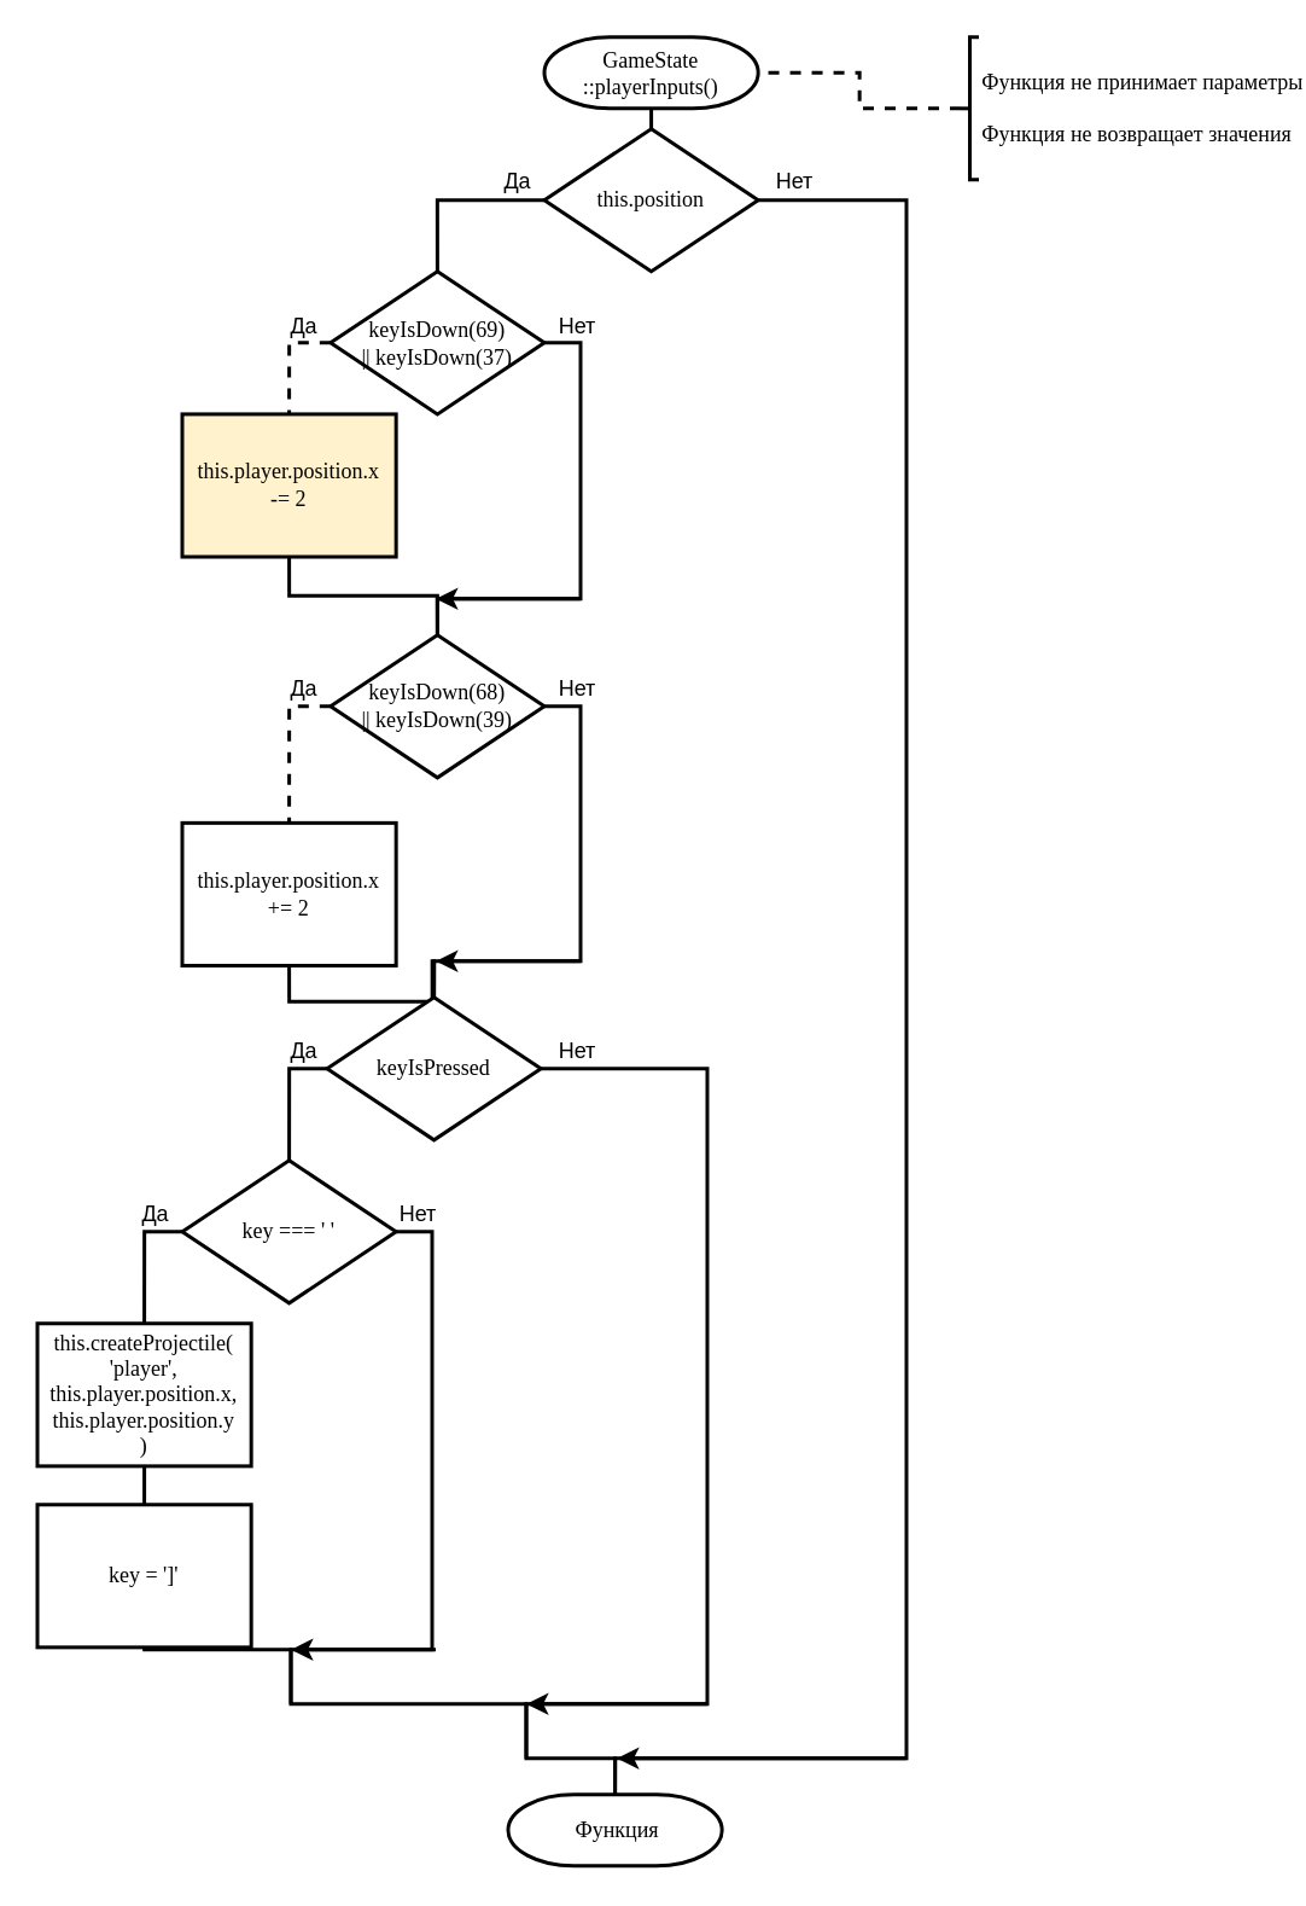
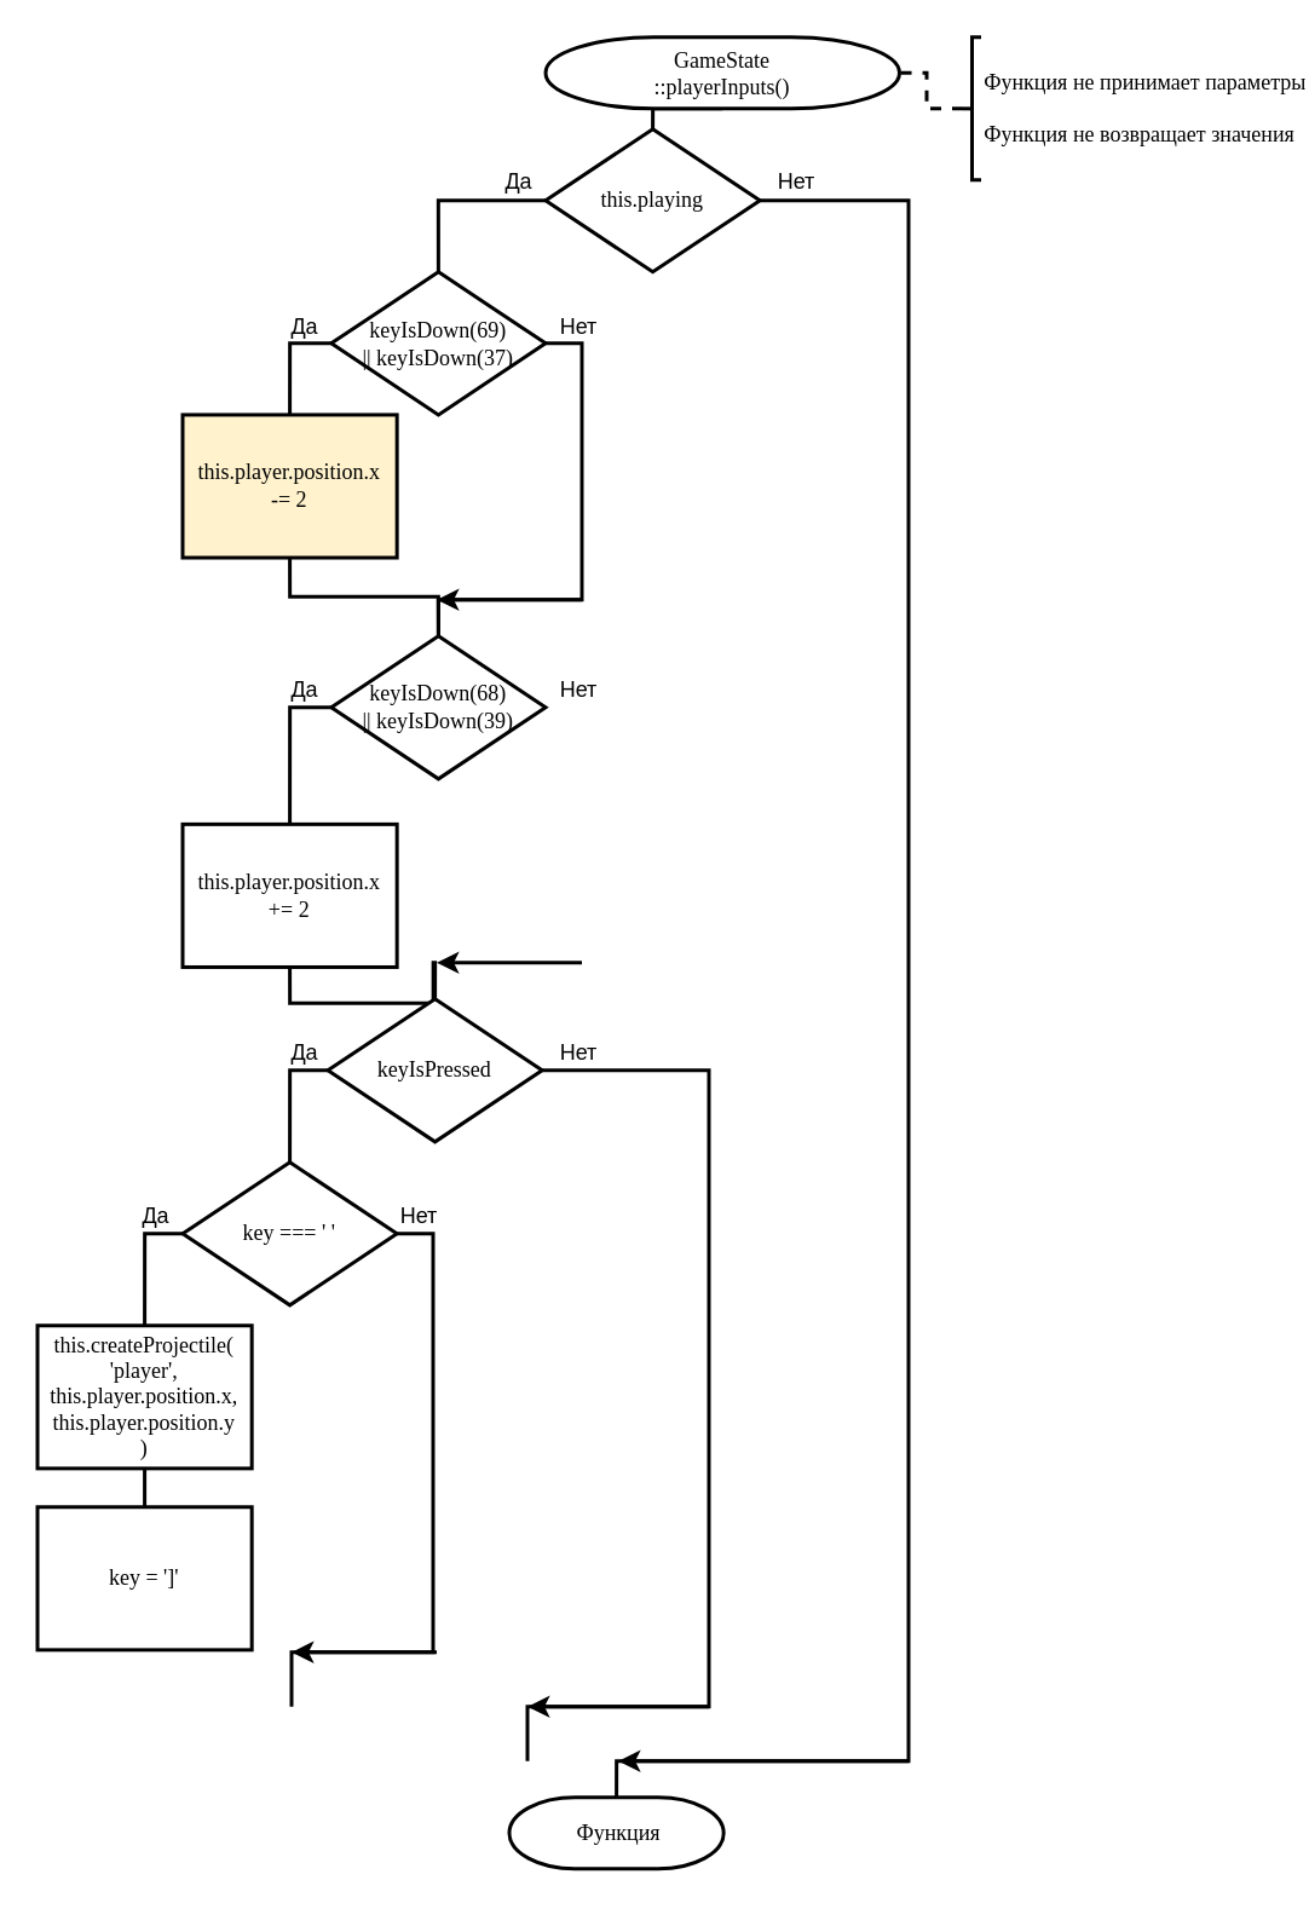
- <mxCell id="3" value="GameState&lt;br&gt;::playerInputs()" style="strokeWidth=2;html=1;shape=mxgraph.flowchart.terminator;whiteSpace=wrap;fontFamily=Times New Roman;" vertex="1" parent="1"><mxGeometry x="300" y="20" width="118.11" height="39.37" as="geometry" /></mxCell>
+ <mxCell id="3" value="GameState&lt;br&gt;::playerInputs()" style="strokeWidth=2;html=1;shape=mxgraph.flowchart.terminator;whiteSpace=wrap;fontFamily=Times New Roman;" vertex="1" parent="1"><mxGeometry x="300" y="20" width="195" height="39.37" as="geometry" /></mxCell>
- <mxCell id="22" value="this.position" style="strokeWidth=2;html=1;shape=mxgraph.flowchart.decision;whiteSpace=wrap;rounded=0;fontFamily=Times New Roman;" vertex="1" parent="1"><mxGeometry x="300" y="70.63" width="118.11" height="78.74" as="geometry" /></mxCell>
+ <mxCell id="22" value="this.playing" style="strokeWidth=2;html=1;shape=mxgraph.flowchart.decision;whiteSpace=wrap;rounded=0;fontFamily=Times New Roman;" vertex="1" parent="1"><mxGeometry x="300" y="70.63" width="118.11" height="78.74" as="geometry" /></mxCell>
- <mxCell id="4" style="edgeStyle=orthogonalEdgeStyle;rounded=0;orthogonalLoop=1;jettySize=auto;html=1;exitX=0;exitY=0.5;exitDx=0;exitDy=0;exitPerimeter=0;entryX=0.5;entryY=0;entryDx=0;entryDy=0;endArrow=none;endFill=0;strokeWidth=2;dashed=1;" edge="1" parent="1" source="6" target="8"><mxGeometry relative="1" as="geometry" /></mxCell>
+ <mxCell id="4" style="edgeStyle=orthogonalEdgeStyle;rounded=0;orthogonalLoop=1;jettySize=auto;html=1;exitX=0;exitY=0.5;exitDx=0;exitDy=0;exitPerimeter=0;entryX=0.5;entryY=0;entryDx=0;entryDy=0;endArrow=none;endFill=0;strokeWidth=2;" edge="1" parent="1" source="6" target="8"><mxGeometry relative="1" as="geometry" /></mxCell>
- <mxCell id="9" style="edgeStyle=orthogonalEdgeStyle;rounded=0;orthogonalLoop=1;jettySize=auto;html=1;exitX=0;exitY=0.5;exitDx=0;exitDy=0;exitPerimeter=0;entryX=0.5;entryY=0;entryDx=0;entryDy=0;endArrow=none;endFill=0;strokeWidth=2;dashed=1;" edge="1" parent="1" source="11" target="13"><mxGeometry relative="1" as="geometry" /></mxCell>
+ <mxCell id="9" style="edgeStyle=orthogonalEdgeStyle;rounded=0;orthogonalLoop=1;jettySize=auto;html=1;exitX=0;exitY=0.5;exitDx=0;exitDy=0;exitPerimeter=0;entryX=0.5;entryY=0;entryDx=0;entryDy=0;endArrow=none;endFill=0;strokeWidth=2;" edge="1" parent="1" source="11" target="13"><mxGeometry relative="1" as="geometry" /></mxCell>
- <mxCell id="10" style="edgeStyle=orthogonalEdgeStyle;rounded=0;orthogonalLoop=1;jettySize=auto;html=1;exitX=1;exitY=0.5;exitDx=0;exitDy=0;exitPerimeter=0;entryX=0.5;entryY=0;entryDx=0;entryDy=0;entryPerimeter=0;endArrow=none;endFill=0;strokeWidth=2;" edge="1" parent="1" source="11" target="16"><mxGeometry relative="1" as="geometry"><Array as="points"><mxPoint x="320" y="389" /><mxPoint x="320" y="530" /><mxPoint x="239" y="530" /></Array></mxGeometry></mxCell>
- <mxCell id="25" style="edgeStyle=orthogonalEdgeStyle;rounded=0;orthogonalLoop=1;jettySize=auto;html=1;exitX=0.5;exitY=1;exitDx=0;exitDy=0;endArrow=none;endFill=0;strokeWidth=2;entryX=0.5;entryY=0;entryDx=0;entryDy=0;entryPerimeter=0;" edge="1" parent="1" source="26" target="27"><mxGeometry relative="1" as="geometry"><mxPoint x="290" y="970" as="targetPoint" /><Array as="points"><mxPoint x="79" y="910" /><mxPoint x="160" y="910" /><mxPoint x="160" y="940" /><mxPoint x="290" y="940" /><mxPoint x="290" y="970" /><mxPoint x="339" y="970" /></Array></mxGeometry></mxCell>
